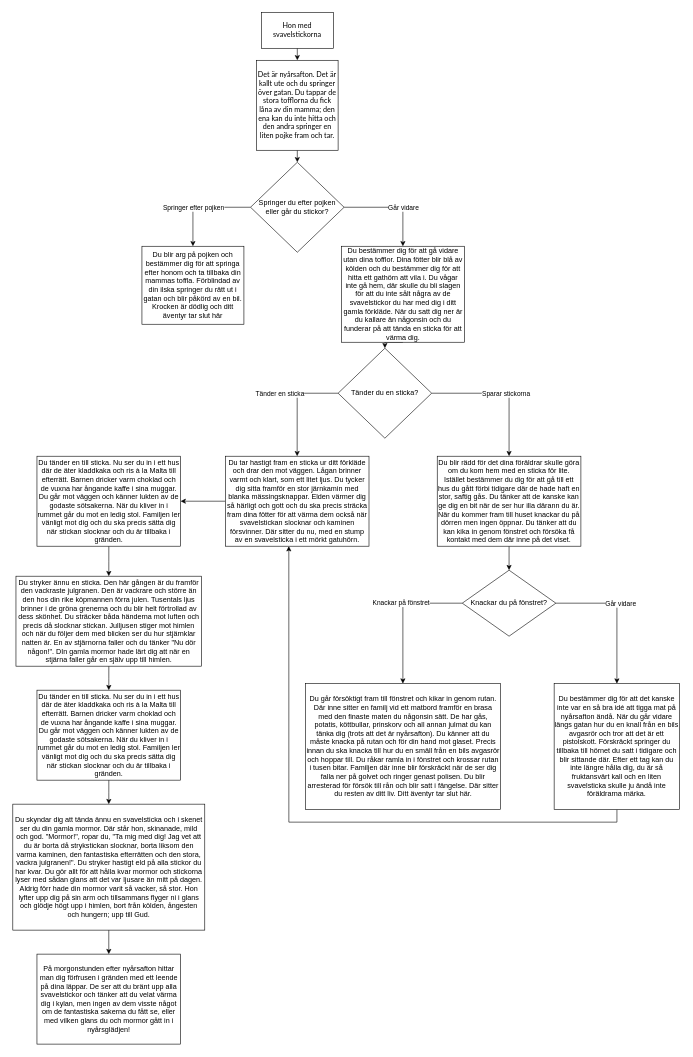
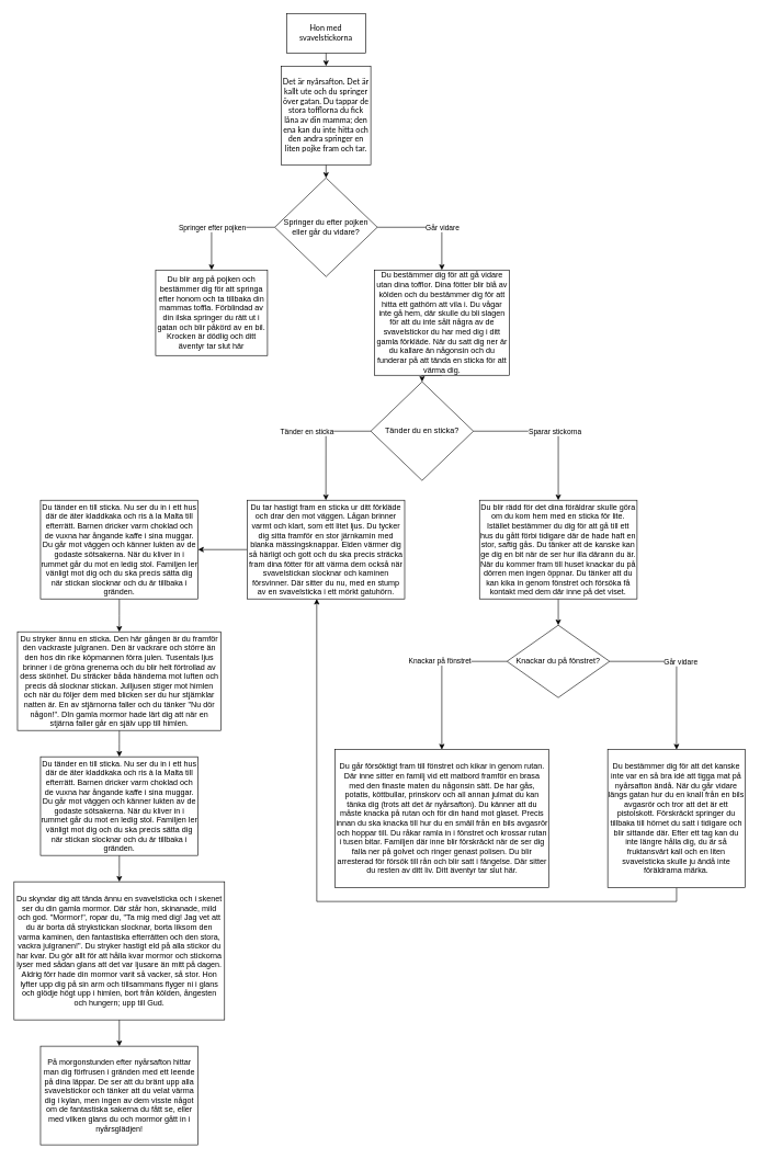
- <mxCell id="10" value="Springer du efter pojken eller går du stickor?" style="rhombus;whiteSpace=wrap;html=1;" parent="1" vertex="1"><mxGeometry x="417" y="270" width="156" height="150" as="geometry" /></mxCell>
+ <mxCell id="10" value="Springer du efter pojken eller går du vidare?" style="rhombus;whiteSpace=wrap;html=1;" parent="1" vertex="1"><mxGeometry x="417" y="270" width="156" height="150" as="geometry" /></mxCell>
